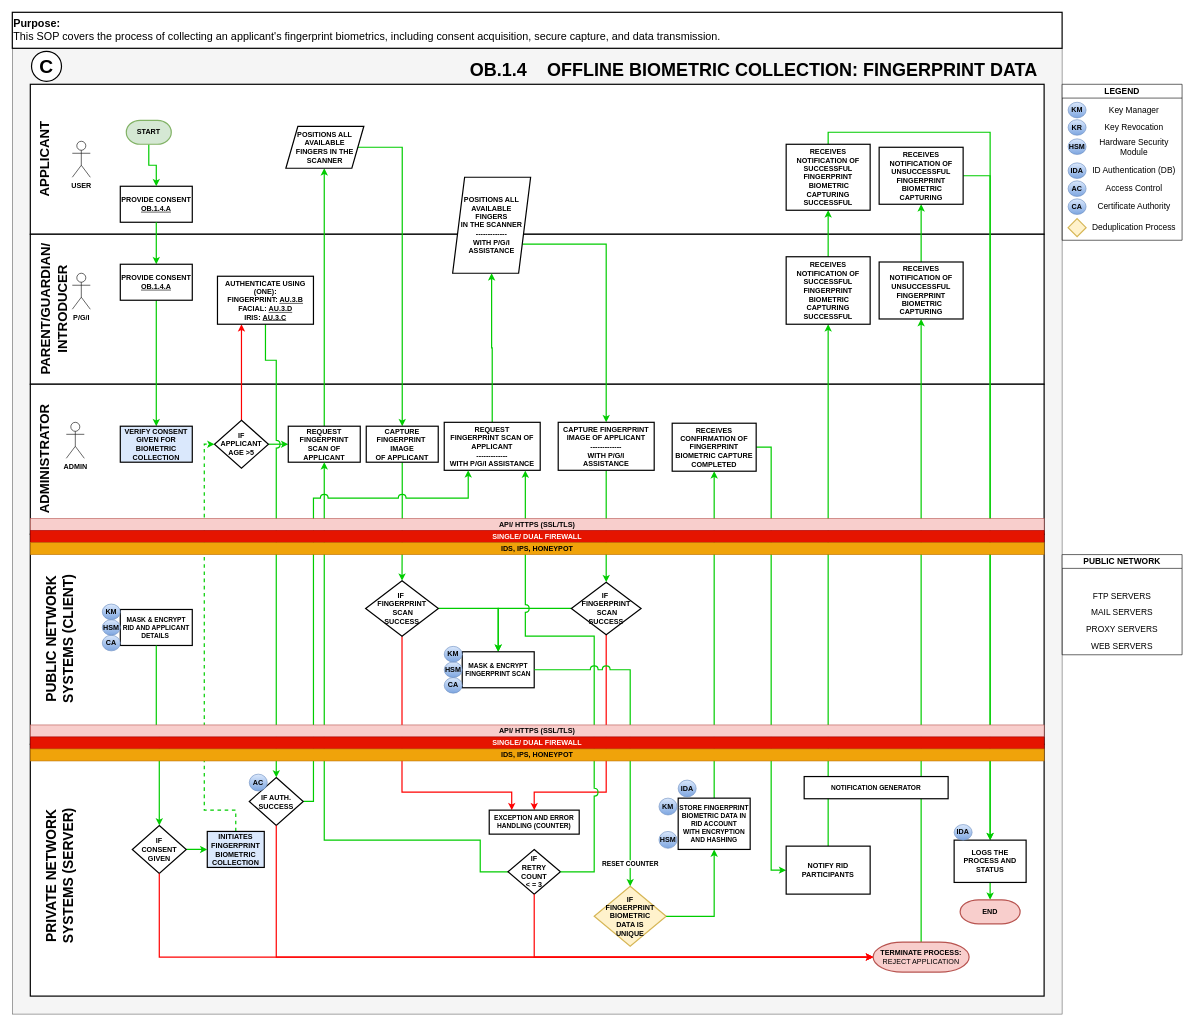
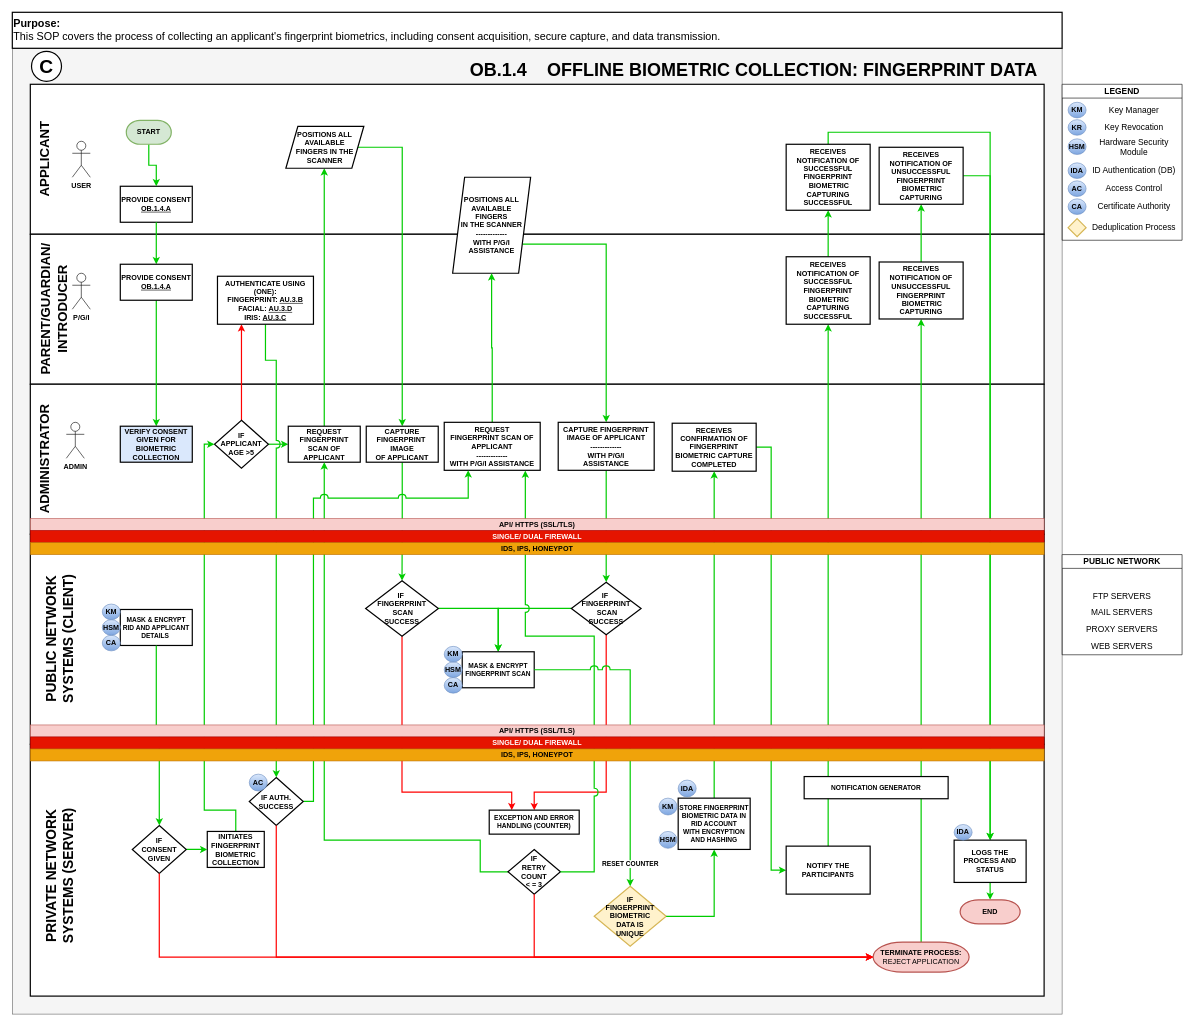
- <mxCell id="22" style="edgeStyle=orthogonalEdgeStyle;rounded=0;orthogonalLoop=1;jettySize=auto;html=1;exitX=0.5;exitY=0;exitDx=0;exitDy=0;entryX=0;entryY=0.5;entryDx=0;entryDy=0;strokeColor=#00CC00;fontStyle=1;strokeWidth=2;dashed=1;" parent="1" source="23" target="19" edge="1"><mxGeometry relative="1" as="geometry"><Array as="points"><mxPoint x="393" y="1350" /><mxPoint x="340" y="1350" /><mxPoint x="340" y="740" /></Array></mxGeometry></mxCell>
+ <mxCell id="22" style="edgeStyle=orthogonalEdgeStyle;rounded=0;orthogonalLoop=1;jettySize=auto;html=1;exitX=0.5;exitY=0;exitDx=0;exitDy=0;entryX=0;entryY=0.5;entryDx=0;entryDy=0;strokeColor=#00CC00;fontStyle=1;strokeWidth=2;" parent="1" source="23" target="19" edge="1"><mxGeometry relative="1" as="geometry"><Array as="points"><mxPoint x="393" y="1350" /><mxPoint x="340" y="1350" /><mxPoint x="340" y="740" /></Array></mxGeometry></mxCell>
- <mxCell id="23" value="INITIATES FINGERPRINT BIOMETRIC COLLECTION" style="rounded=0;whiteSpace=wrap;html=1;fontStyle=1;strokeWidth=2;fillColor=#dae8fc;" parent="1" vertex="1"><mxGeometry x="345" y="1385.5" width="95" height="60" as="geometry" /></mxCell>
+ <mxCell id="23" value="INITIATES FINGERPRINT BIOMETRIC COLLECTION" style="rounded=0;whiteSpace=wrap;html=1;fontStyle=1;strokeWidth=2;" parent="1" vertex="1"><mxGeometry x="345" y="1385.5" width="95" height="60" as="geometry" /></mxCell>
- <mxCell id="46" value="NOTIFY RID PARTICIPANTS" style="rounded=0;whiteSpace=wrap;html=1;fontStyle=1;strokeWidth=2;" parent="1" vertex="1"><mxGeometry x="1310" y="1410" width="140" height="80" as="geometry" /></mxCell>
+ <mxCell id="46" value="NOTIFY THE PARTICIPANTS" style="rounded=0;whiteSpace=wrap;html=1;fontStyle=1;strokeWidth=2;" parent="1" vertex="1"><mxGeometry x="1310" y="1410" width="140" height="80" as="geometry" /></mxCell>
